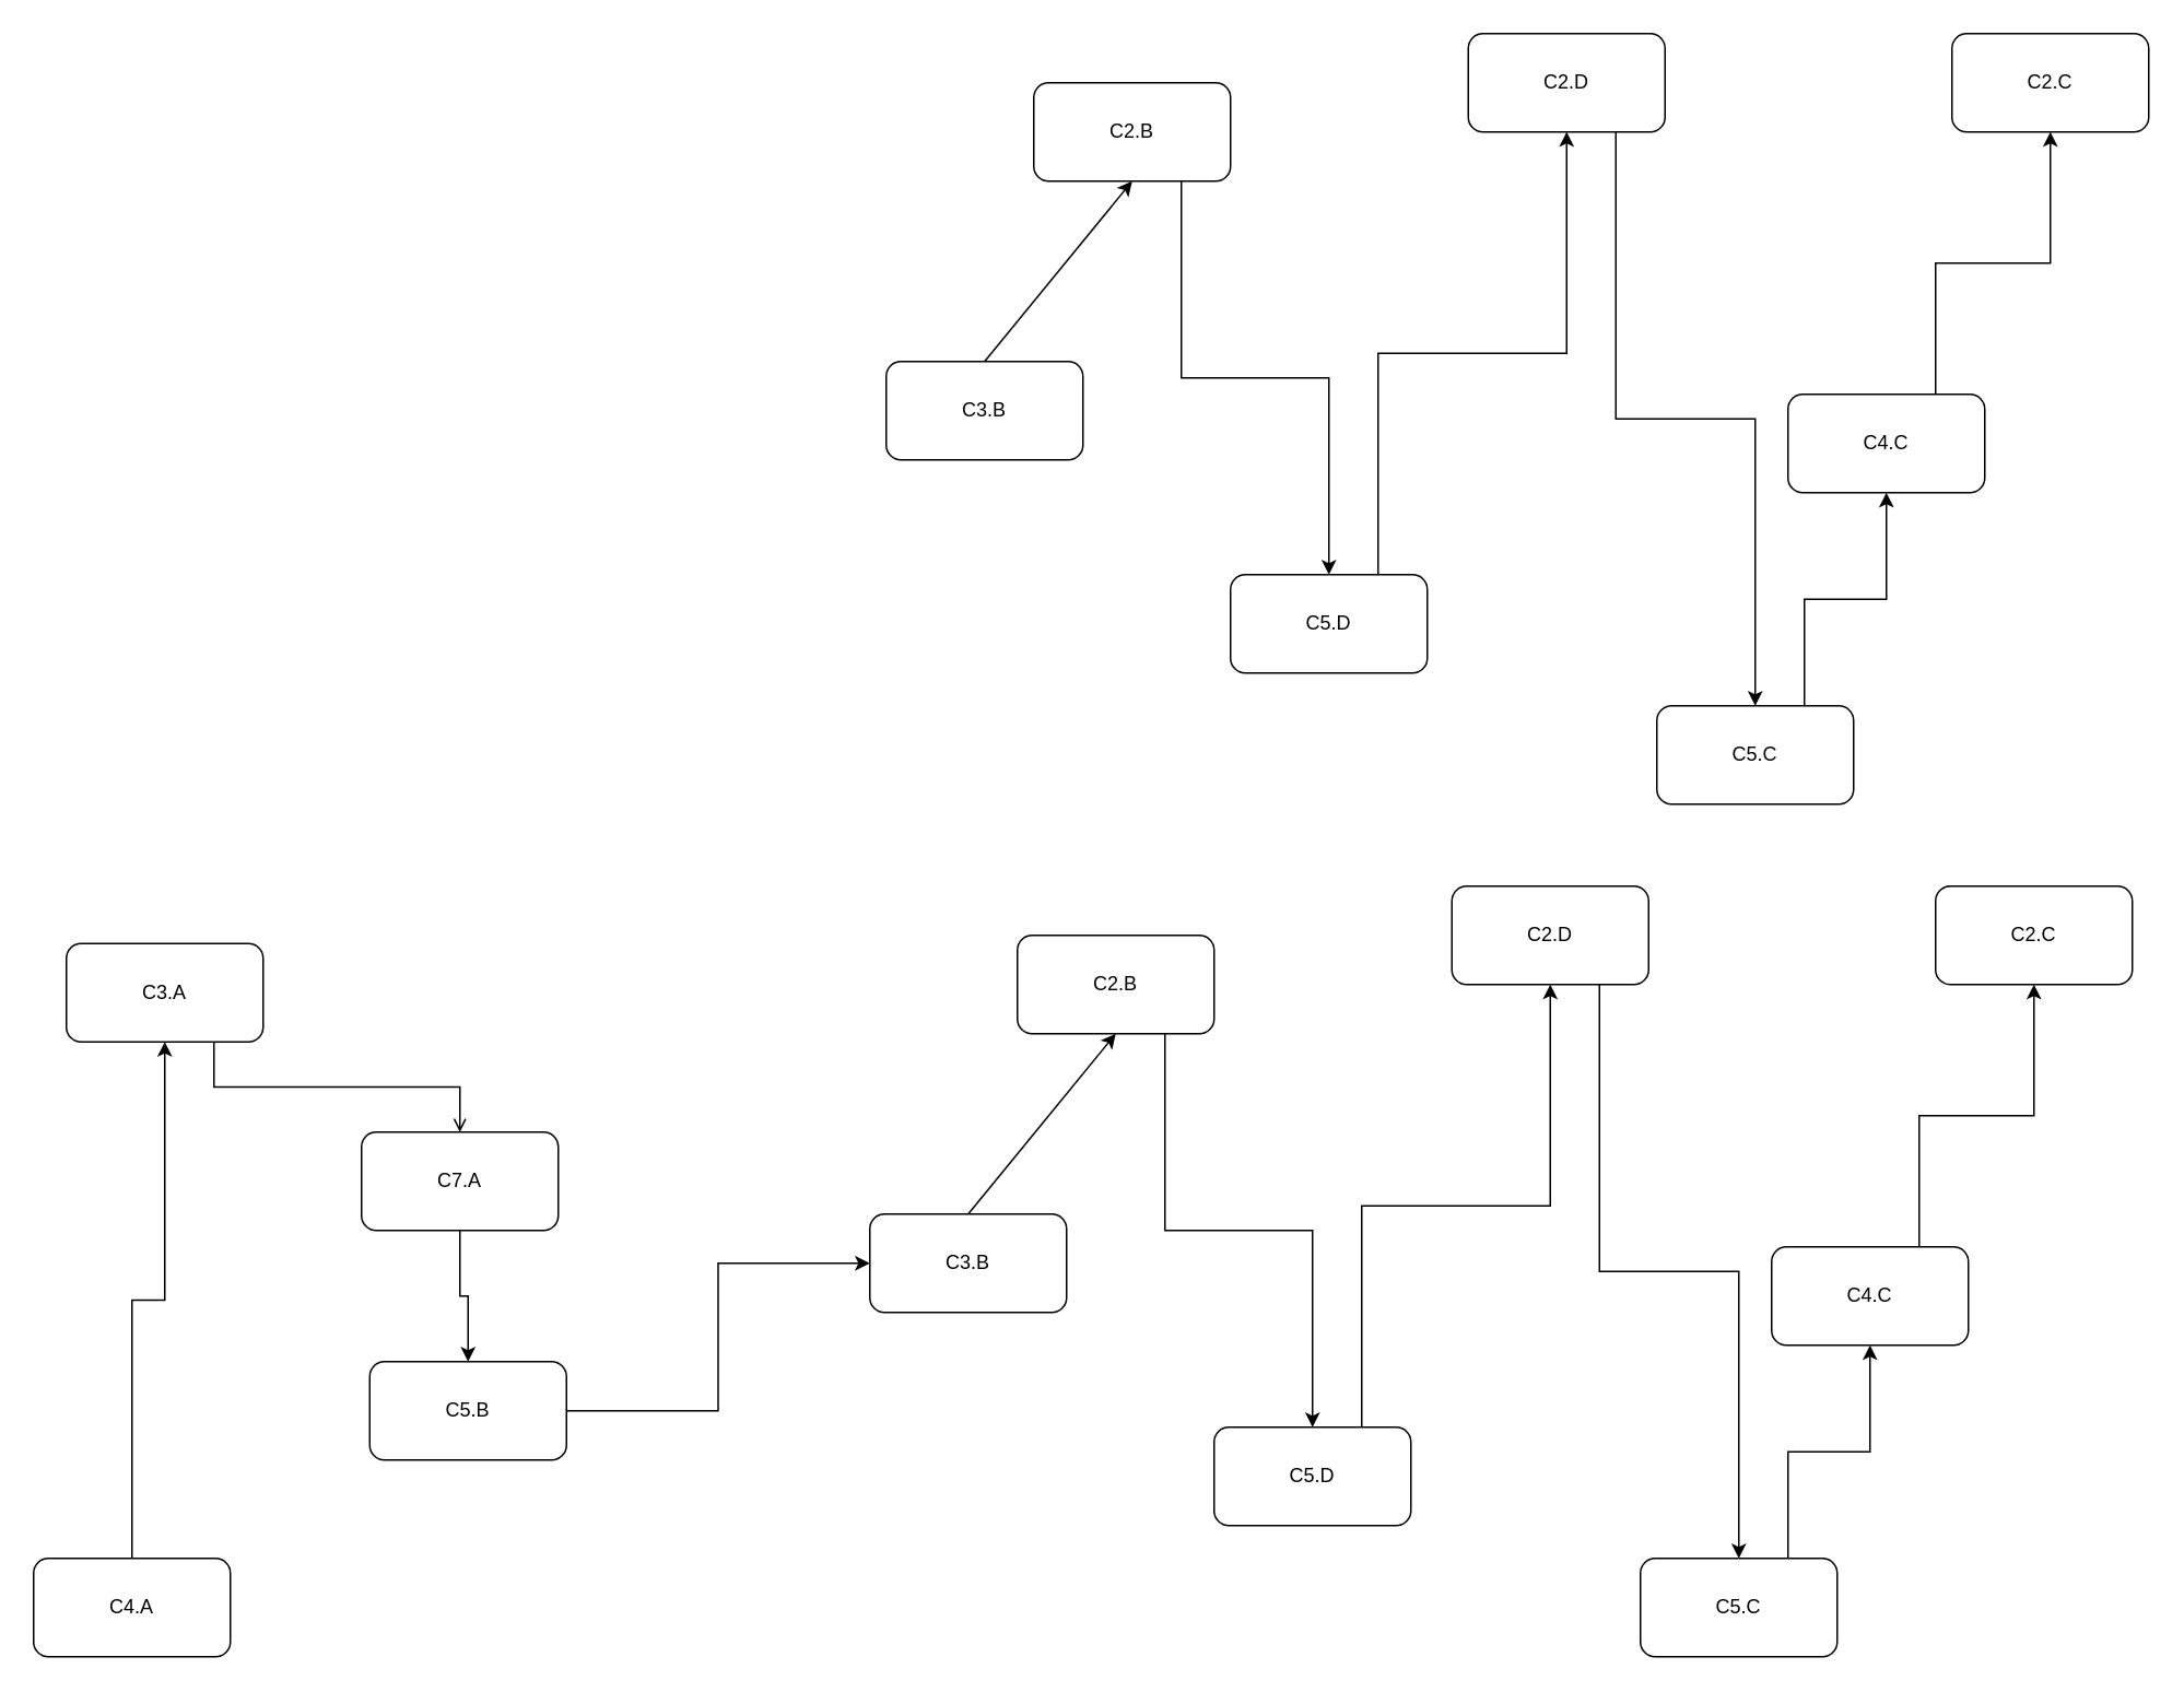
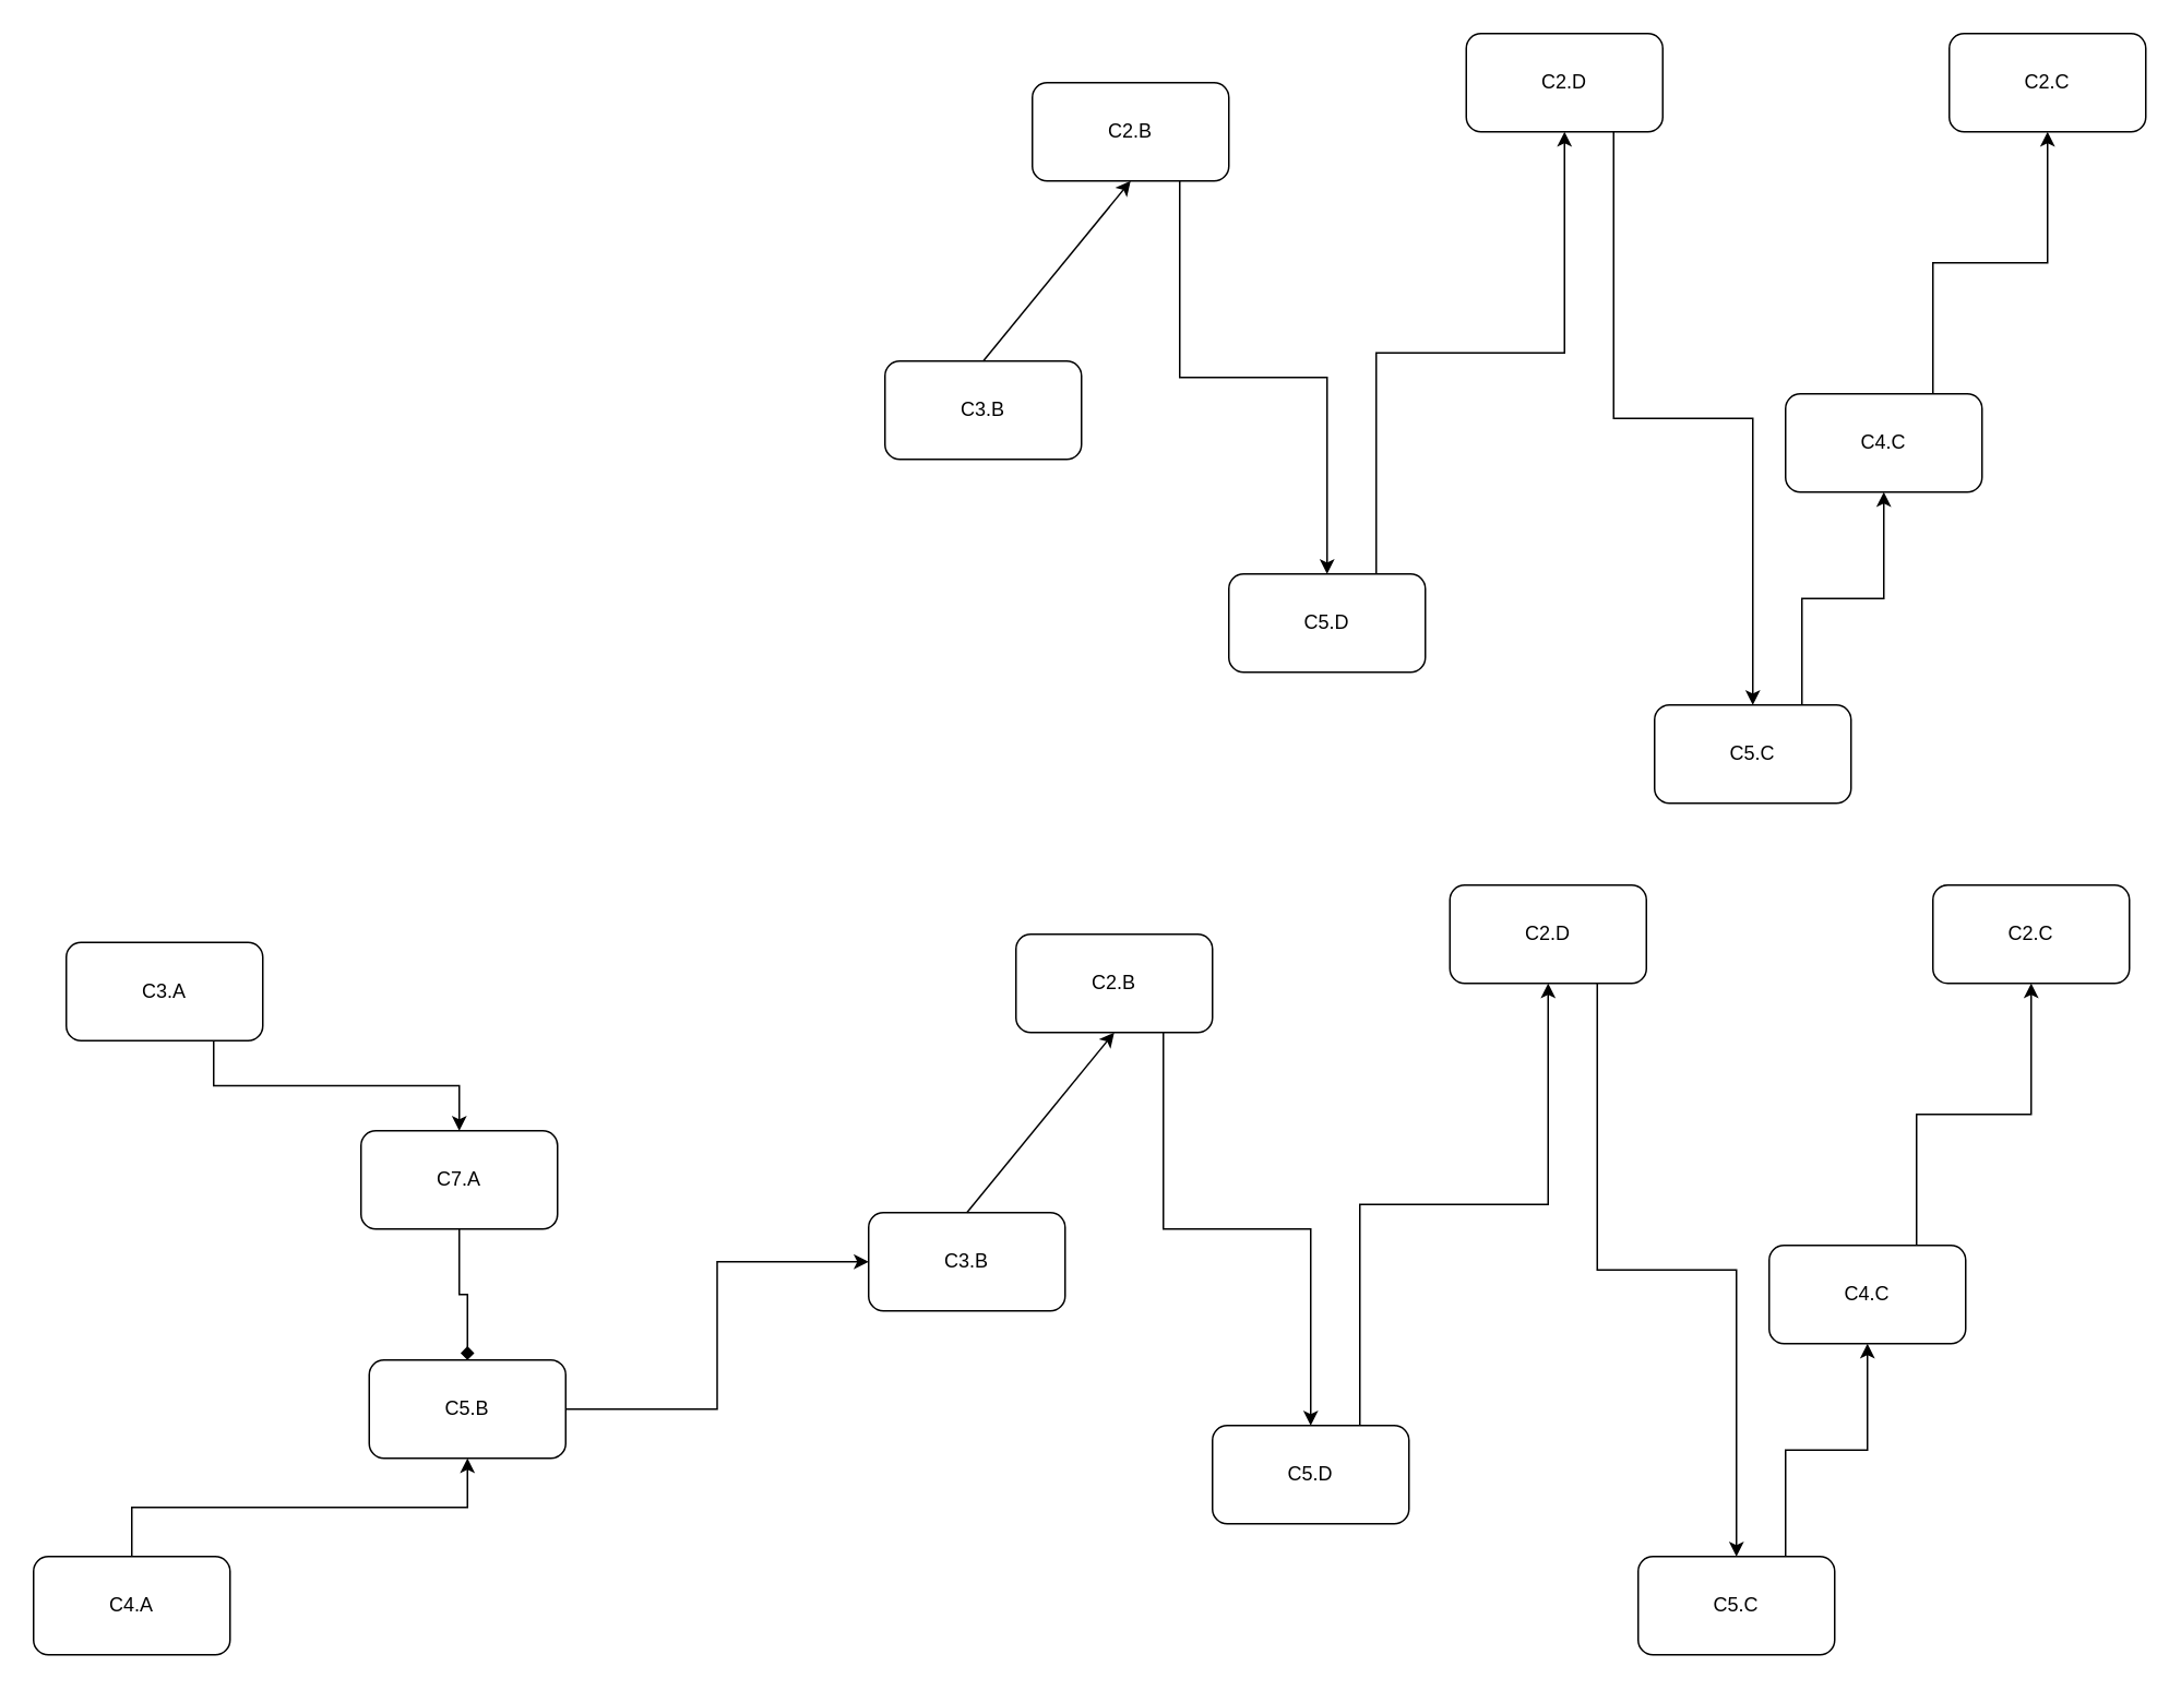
- <mxCell id="30" style="edgeStyle=orthogonalEdgeStyle;rounded=0;orthogonalLoop=1;jettySize=auto;html=1;exitX=0.75;exitY=1;exitDx=0;exitDy=0;endArrow=open;" edge="1" parent="1" source="31" target="35"><mxGeometry relative="1" as="geometry" /></mxCell>
+ <mxCell id="30" style="edgeStyle=orthogonalEdgeStyle;rounded=0;orthogonalLoop=1;jettySize=auto;html=1;exitX=0.75;exitY=1;exitDx=0;exitDy=0;" edge="1" parent="1" source="31" target="35"><mxGeometry relative="1" as="geometry" /></mxCell>
- <mxCell id="32" style="edgeStyle=orthogonalEdgeStyle;rounded=0;orthogonalLoop=1;jettySize=auto;html=1;exitX=0.5;exitY=0;exitDx=0;exitDy=0;" edge="1" parent="1" source="33" target="31"><mxGeometry relative="1" as="geometry" /></mxCell>
+ <mxCell id="32" style="edgeStyle=orthogonalEdgeStyle;rounded=0;orthogonalLoop=1;jettySize=auto;html=1;exitX=0.5;exitY=0;exitDx=0;exitDy=0;" edge="1" parent="1" source="33" target="29"><mxGeometry relative="1" as="geometry" /></mxCell>
- <mxCell id="34" style="edgeStyle=orthogonalEdgeStyle;rounded=0;orthogonalLoop=1;jettySize=auto;html=1;exitX=0.5;exitY=1;exitDx=0;exitDy=0;" edge="1" parent="1" source="35" target="29"><mxGeometry relative="1" as="geometry" /></mxCell>
+ <mxCell id="34" style="edgeStyle=orthogonalEdgeStyle;rounded=0;orthogonalLoop=1;jettySize=auto;html=1;exitX=0.5;exitY=1;exitDx=0;exitDy=0;endArrow=diamond;" edge="1" parent="1" source="35" target="29"><mxGeometry relative="1" as="geometry" /></mxCell>
